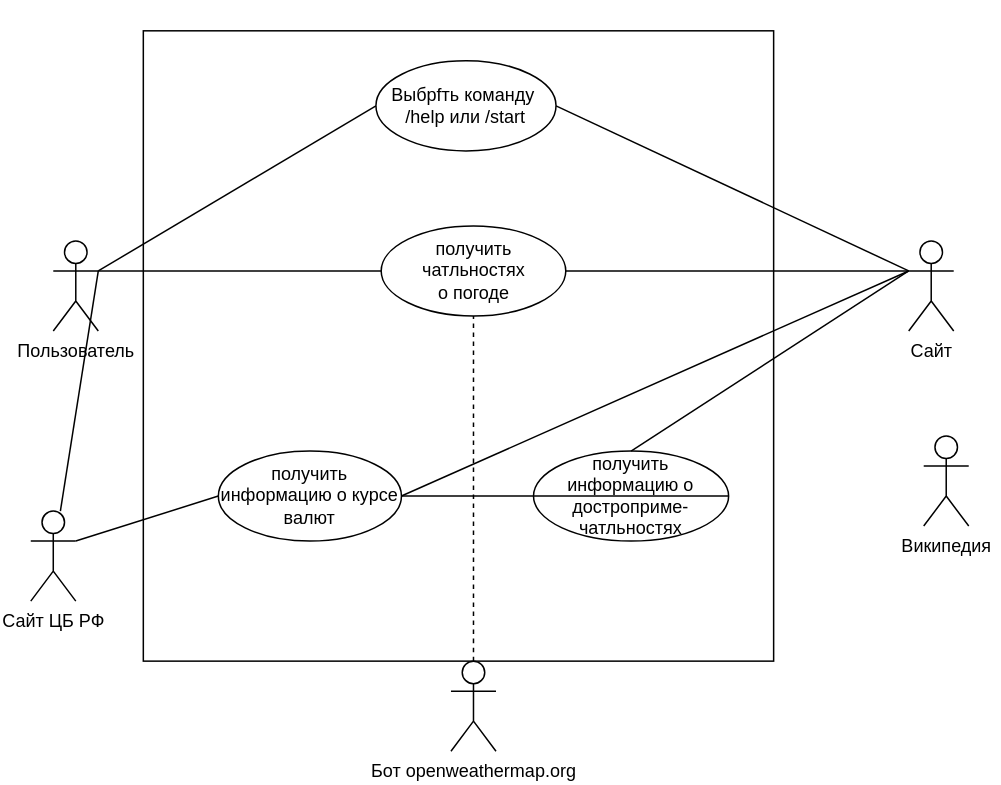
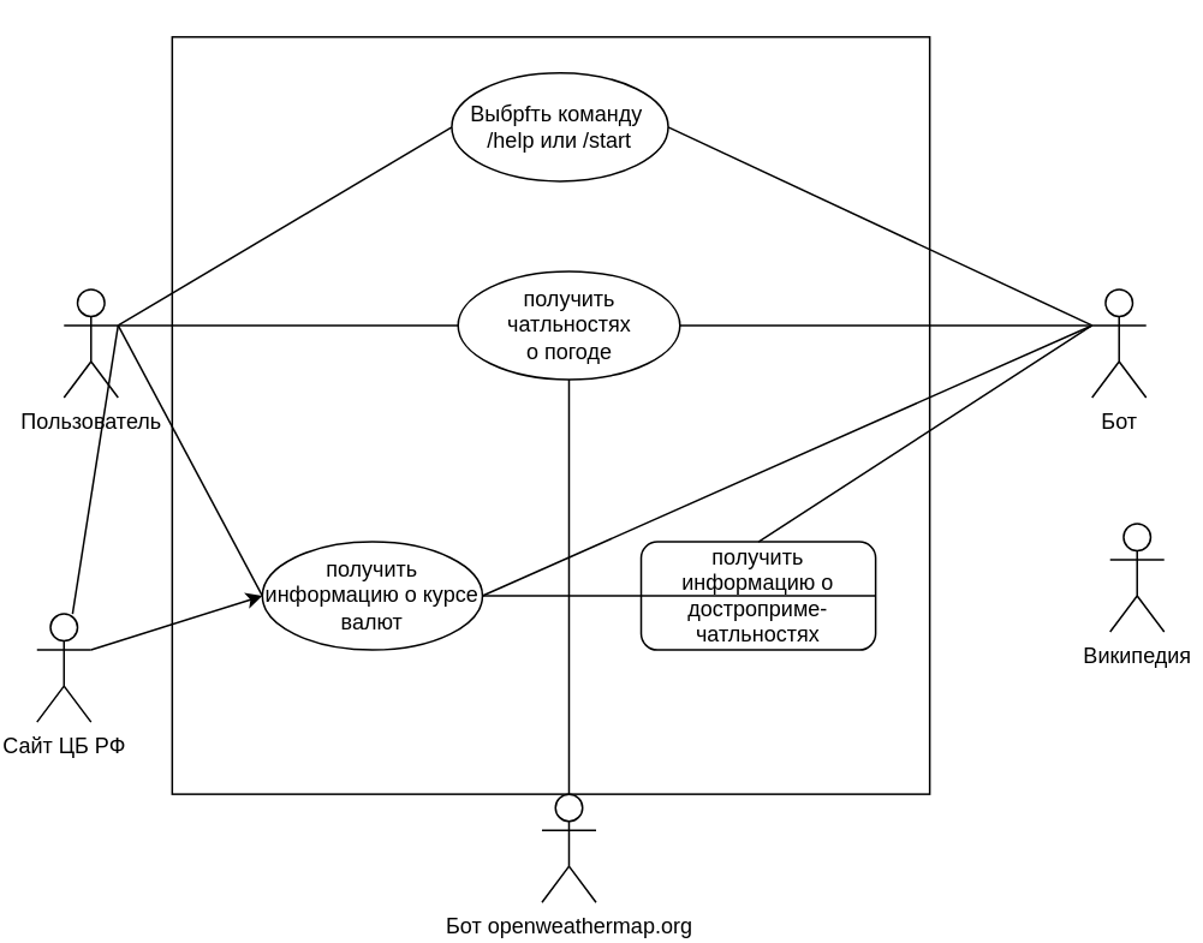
- <mxCell id="6" value="Сайт" style="shape=umlActor;verticalLabelPosition=bottom;labelBackgroundColor=#ffffff;verticalAlign=top;html=1;outlineConnect=0;" vertex="1" parent="1"><mxGeometry x="605" y="160" width="30" height="60" as="geometry" /></mxCell>
+ <mxCell id="6" value="Бот" style="shape=umlActor;verticalLabelPosition=bottom;labelBackgroundColor=#ffffff;verticalAlign=top;html=1;outlineConnect=0;" vertex="1" parent="1"><mxGeometry x="605" y="160" width="30" height="60" as="geometry" /></mxCell>
+ <mxCell id="14" value="" style="endArrow=none;html=1;entryX=0;entryY=0.5;entryDx=0;entryDy=0;exitX=1;exitY=0.333;exitDx=0;exitDy=0;exitPerimeter=0;" edge="1" parent="1" source="2" target="5"><mxGeometry width="50" height="50" relative="1" as="geometry"><mxPoint x="65" y="230" as="sourcePoint" /><mxPoint x="115" y="180" as="targetPoint" /></mxGeometry></mxCell>
- <mxCell id="18" value="" style="endArrow=none;html=1;exitX=0.5;exitY=0;exitDx=0;exitDy=0;exitPerimeter=0;entryX=0.5;entryY=1;entryDx=0;entryDy=0;dashed=1;" edge="1" parent="1" source="8" target="10"><mxGeometry width="50" height="50" relative="1" as="geometry"><mxPoint x="295" y="270" as="sourcePoint" /><mxPoint x="345" y="220" as="targetPoint" /></mxGeometry></mxCell>
+ <mxCell id="18" value="" style="endArrow=none;html=1;exitX=0.5;exitY=0;exitDx=0;exitDy=0;exitPerimeter=0;entryX=0.5;entryY=1;entryDx=0;entryDy=0;" edge="1" parent="1" source="8" target="10"><mxGeometry width="50" height="50" relative="1" as="geometry"><mxPoint x="295" y="270" as="sourcePoint" /><mxPoint x="345" y="220" as="targetPoint" /></mxGeometry></mxCell>
- <mxCell id="11" value="получить&lt;br&gt;информацию о достроприме-чатльностях" style="ellipse;whiteSpace=wrap;html=1;fillColor=none;" vertex="1" parent="1"><mxGeometry x="355" y="300" width="130" height="60" as="geometry" /></mxCell>
+ <mxCell id="11" value="получить&lt;br&gt;информацию о достроприме-чатльностях" style="whiteSpace=wrap;html=1;fillColor=none;rounded=1;" vertex="1" parent="1"><mxGeometry x="355" y="300" width="130" height="60" as="geometry" /></mxCell>
- <mxCell id="16" value="" style="endArrow=none;html=1;exitX=1;exitY=0.333;exitDx=0;exitDy=0;exitPerimeter=0;entryX=0;entryY=0.5;entryDx=0;entryDy=0;" edge="1" parent="1" source="7" target="5"><mxGeometry width="50" height="50" relative="1" as="geometry"><mxPoint x="75" y="380" as="sourcePoint" /><mxPoint x="125" y="330" as="targetPoint" /></mxGeometry></mxCell>
+ <mxCell id="16" value="" style="endArrow=classic;html=1;exitX=1;exitY=0.333;exitDx=0;exitDy=0;exitPerimeter=0;entryX=0;entryY=0.5;entryDx=0;entryDy=0;" edge="1" parent="1" source="7" target="5"><mxGeometry width="50" height="50" relative="1" as="geometry"><mxPoint x="75" y="380" as="sourcePoint" /><mxPoint x="125" y="330" as="targetPoint" /></mxGeometry></mxCell>
